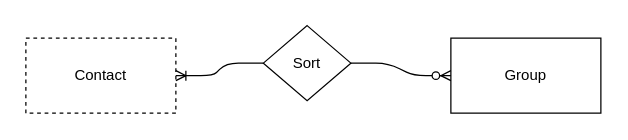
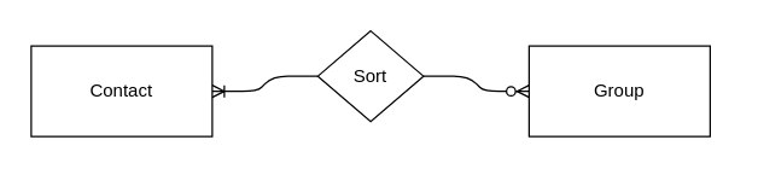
- <mxCell id="2" value="Contact" style="rounded=0;whiteSpace=wrap;html=1;dashed=1;" vertex="1" parent="1"><mxGeometry x="20" y="30" width="120" height="60" as="geometry" /></mxCell>
+ <mxCell id="2" value="Contact" style="rounded=0;whiteSpace=wrap;html=1;" vertex="1" parent="1"><mxGeometry x="20" y="30" width="120" height="60" as="geometry" /></mxCell>
- <mxCell id="4" value="Group" style="rounded=0;whiteSpace=wrap;html=1;" vertex="1" parent="1"><mxGeometry x="360" y="30" width="120" height="60" as="geometry" /></mxCell>
+ <mxCell id="4" value="Group" style="rounded=0;whiteSpace=wrap;html=1;" vertex="1" parent="1"><mxGeometry x="350" y="30" width="120" height="60" as="geometry" /></mxCell>
